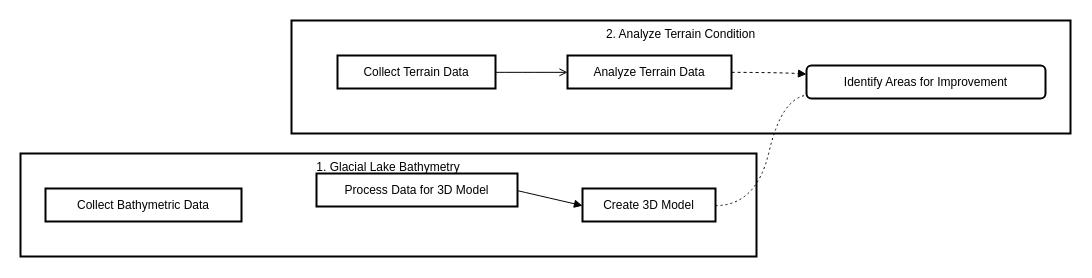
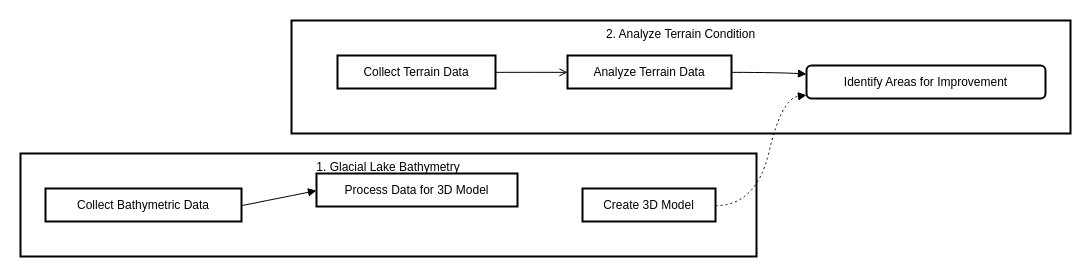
- <mxCell id="13" value="" style="curved=1;startArrow=none;endArrow=block;exitX=1;exitY=0.51;entryX=0;entryY=0.26;dashed=1;" edge="1" parent="1" source="4" target="5"><mxGeometry relative="1" as="geometry"><Array as="points"><mxPoint x="781" y="72" /></Array></mxGeometry></mxCell>
+ <mxCell id="13" value="" style="curved=1;startArrow=none;endArrow=block;exitX=1;exitY=0.51;entryX=0;entryY=0.26;" edge="1" parent="1" source="4" target="5"><mxGeometry relative="1" as="geometry"><Array as="points"><mxPoint x="781" y="72" /></Array></mxGeometry></mxCell>
- <mxCell id="14" value="" style="curved=1;dashed=1;dashPattern=2 3;startArrow=none;endArrow=none;exitX=1;exitY=0.52;entryX=0;entryY=0.9;" edge="1" parent="1" source="9" target="5"><mxGeometry relative="1" as="geometry"><Array as="points"><mxPoint x="756" y="205" /><mxPoint x="781" y="98" /></Array></mxGeometry></mxCell>
+ <mxCell id="14" value="" style="curved=1;dashed=1;dashPattern=2 3;startArrow=none;endArrow=block;exitX=1;exitY=0.52;entryX=0;entryY=0.9;" edge="1" parent="1" source="9" target="5"><mxGeometry relative="1" as="geometry"><Array as="points"><mxPoint x="756" y="205" /><mxPoint x="781" y="98" /></Array></mxGeometry></mxCell>
- <mxCell id="11" value="" style="curved=1;startArrow=none;endArrow=block;exitX=1;exitY=0.52;entryX=0;entryY=0.52;" edge="1" parent="1" source="8" target="9"><mxGeometry relative="1" as="geometry"><Array as="points" /></mxGeometry></mxCell>
+ <mxCell id="10" value="" style="curved=1;startArrow=none;endArrow=block;exitX=1;exitY=0.52;entryX=0;entryY=0.52;" edge="1" parent="1" source="7" target="8"><mxGeometry relative="1" as="geometry"><Array as="points" /></mxGeometry></mxCell>
